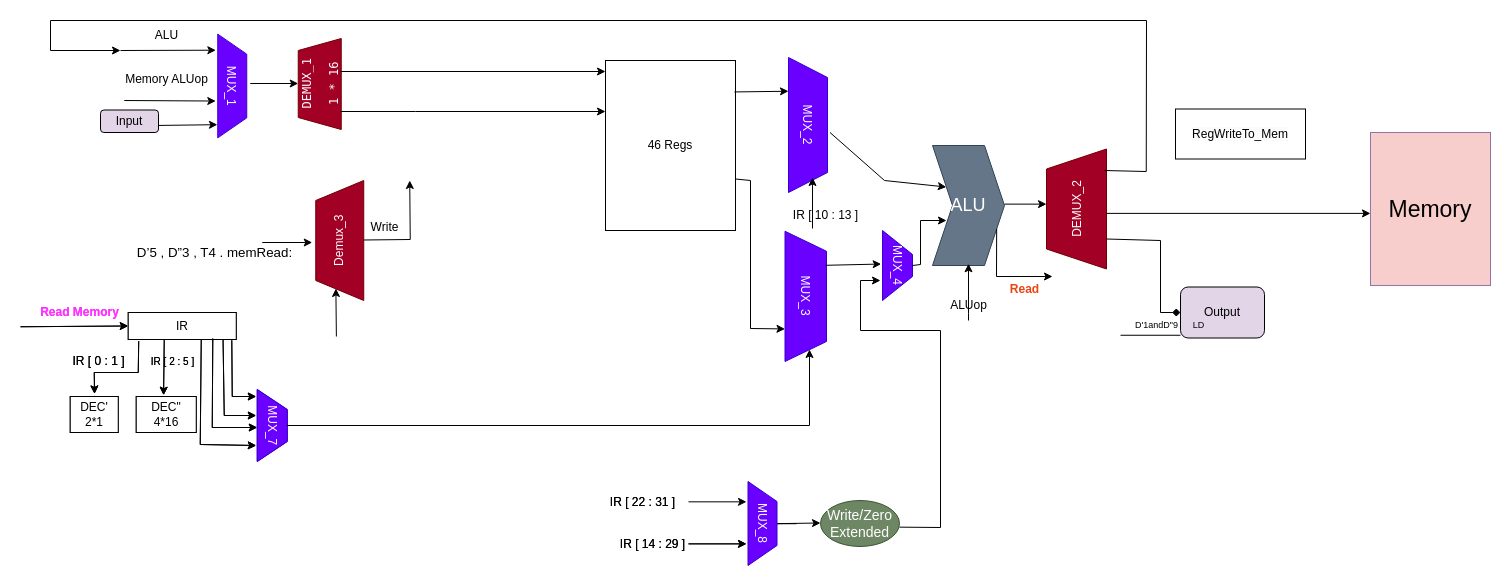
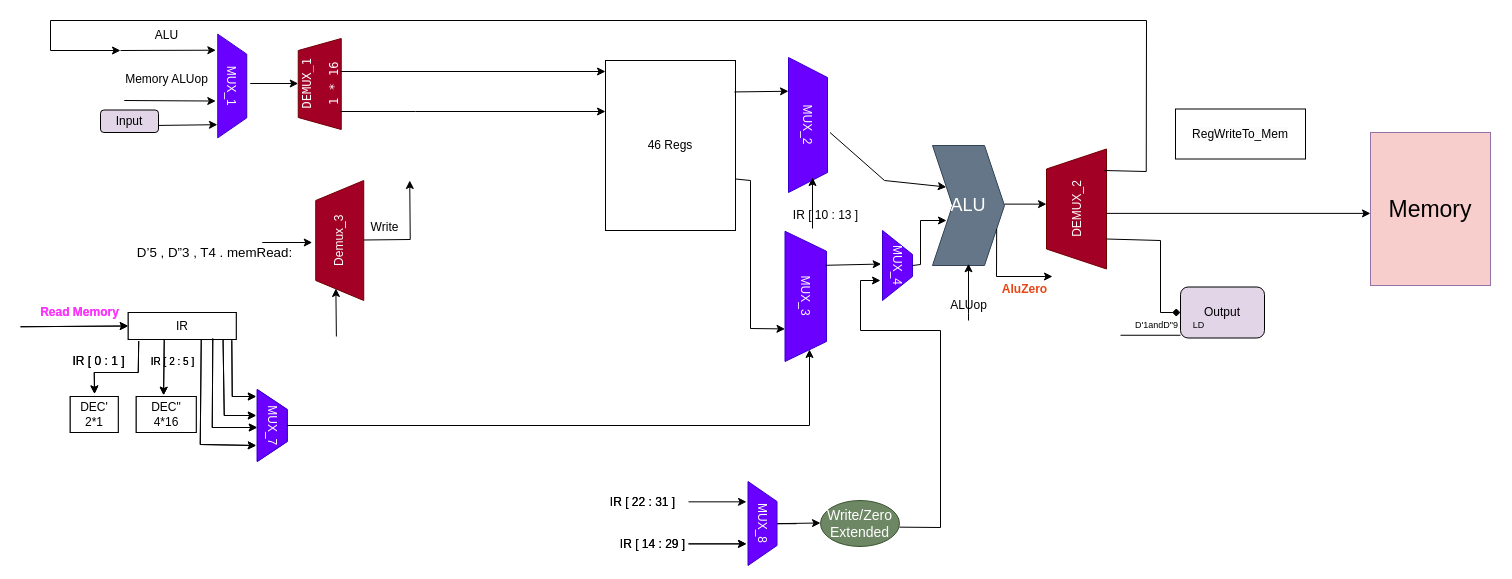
- <mxCell id="61" value="&lt;b&gt;&lt;font color=&quot;#ea4513&quot;&gt;Read&lt;/font&gt;&lt;/b&gt;" style="text;html=1;align=center;verticalAlign=middle;resizable=0;points=[];autosize=1;strokeColor=none;fillColor=none;" vertex="1" parent="1"><mxGeometry x="989" y="274" width="70" height="30" as="geometry" /></mxCell>
+ <mxCell id="61" value="&lt;b&gt;&lt;font color=&quot;#ea4513&quot;&gt;AluZero&lt;/font&gt;&lt;/b&gt;" style="text;html=1;align=center;verticalAlign=middle;resizable=0;points=[];autosize=1;strokeColor=none;fillColor=none;" vertex="1" parent="1"><mxGeometry x="989" y="274" width="70" height="30" as="geometry" /></mxCell>
